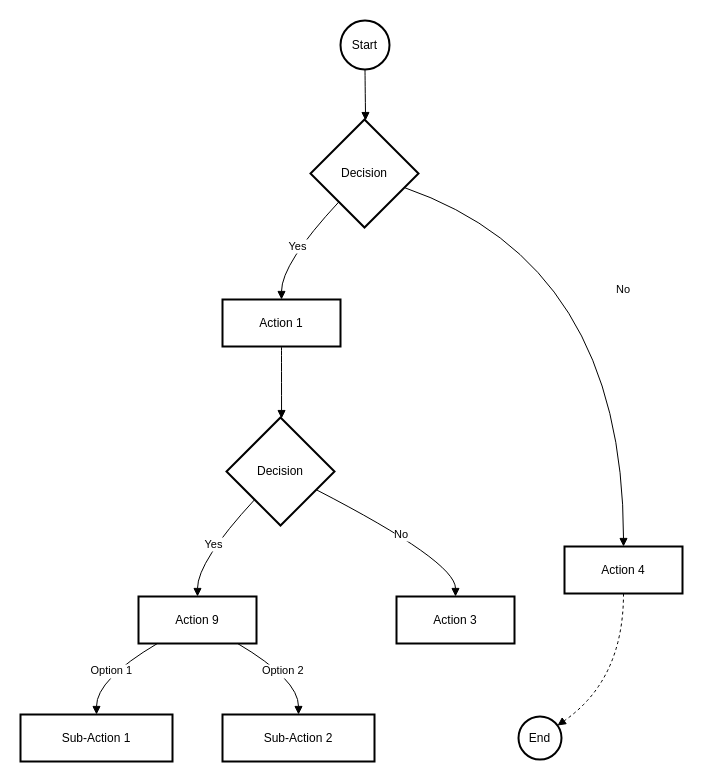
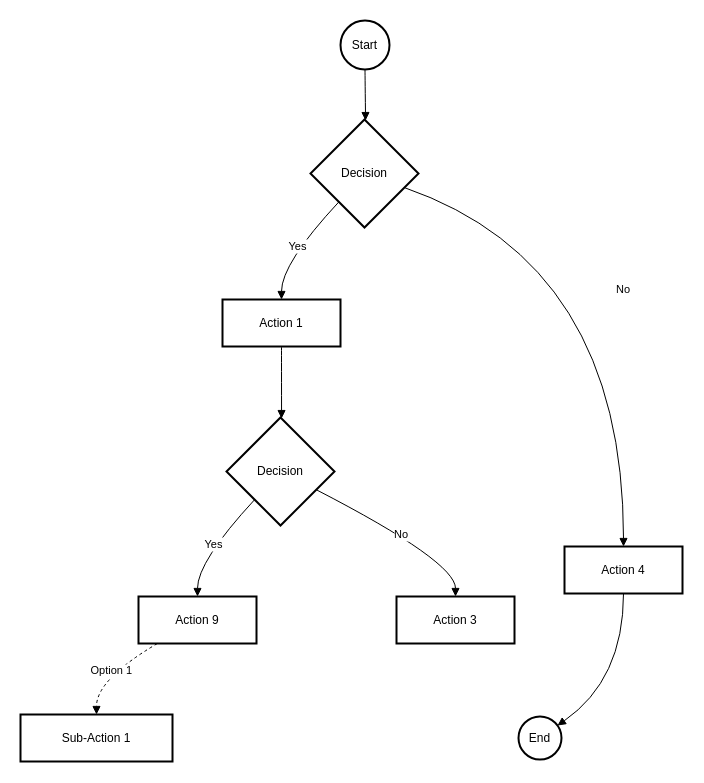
- <mxCell id="16" value="Option 1" style="curved=1;startArrow=none;endArrow=block;exitX=0.16;exitY=1;entryX=0.5;entryY=0;" edge="1" parent="1" source="6" target="7"><mxGeometry relative="1" as="geometry"><Array as="points"><mxPoint x="96" y="679" /></Array></mxGeometry></mxCell>
+ <mxCell id="16" value="Option 1" style="curved=1;startArrow=none;endArrow=block;exitX=0.16;exitY=1;entryX=0.5;entryY=0;dashed=1;" edge="1" parent="1" source="6" target="7"><mxGeometry relative="1" as="geometry"><Array as="points"><mxPoint x="96" y="679" /></Array></mxGeometry></mxCell>
- <mxCell id="20" value="" style="curved=1;startArrow=none;endArrow=block;exitX=0.5;exitY=1;entryX=1;entryY=0.15;dashed=1;" edge="1" parent="1" source="11" target="10"><mxGeometry relative="1" as="geometry"><Array as="points"><mxPoint x="623" y="679" /></Array></mxGeometry></mxCell>
+ <mxCell id="20" value="" style="curved=1;startArrow=none;endArrow=block;exitX=0.5;exitY=1;entryX=1;entryY=0.15;" edge="1" parent="1" source="11" target="10"><mxGeometry relative="1" as="geometry"><Array as="points"><mxPoint x="623" y="679" /></Array></mxGeometry></mxCell>
- <mxCell id="17" value="Option 2" style="curved=1;startArrow=none;endArrow=block;exitX=0.84;exitY=1;entryX=0.5;entryY=0;" edge="1" parent="1" source="6" target="8"><mxGeometry relative="1" as="geometry"><Array as="points"><mxPoint x="298" y="679" /></Array></mxGeometry></mxCell>
- <mxCell id="8" value="Sub-Action 2" style="whiteSpace=wrap;strokeWidth=2;" vertex="1" parent="1"><mxGeometry x="222" y="714" width="152" height="47" as="geometry" /></mxCell>
